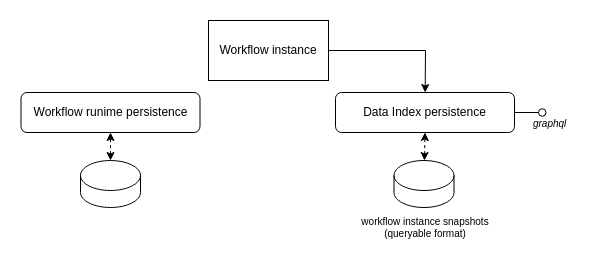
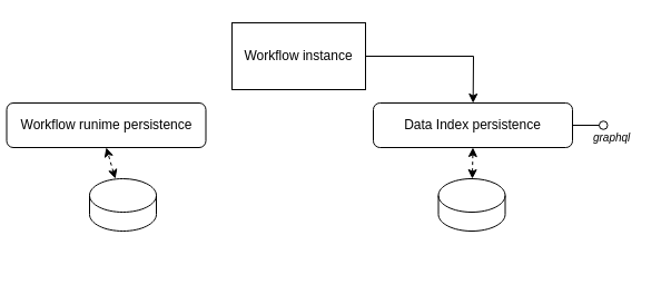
- <mxCell id="2" value="Workflow runime persistence" style="rounded=1;whiteSpace=wrap;html=1;" parent="1" vertex="1"><mxGeometry x="20.5" y="92" width="179" height="40" as="geometry" /></mxCell>
+ <mxCell id="2" value="Workflow runime persistence" style="rounded=1;whiteSpace=wrap;html=1;" parent="1" vertex="1"><mxGeometry x="5.5" y="92" width="179" height="40" as="geometry" /></mxCell>
- <mxCell id="13" value="&lt;font style=&quot;font-size: 10px;&quot;&gt;workflow instance snapshots&lt;/font&gt;&lt;div style=&quot;font-size: 10px;&quot;&gt;&lt;font style=&quot;font-size: 10px;&quot;&gt;(queryable format)&lt;/font&gt;&lt;/div&gt;" style="text;html=1;align=center;verticalAlign=middle;whiteSpace=wrap;rounded=0;fontSize=10;" vertex="1" parent="1"><mxGeometry x="358.75" y="212" width="131.5" height="30" as="geometry" /></mxCell>
